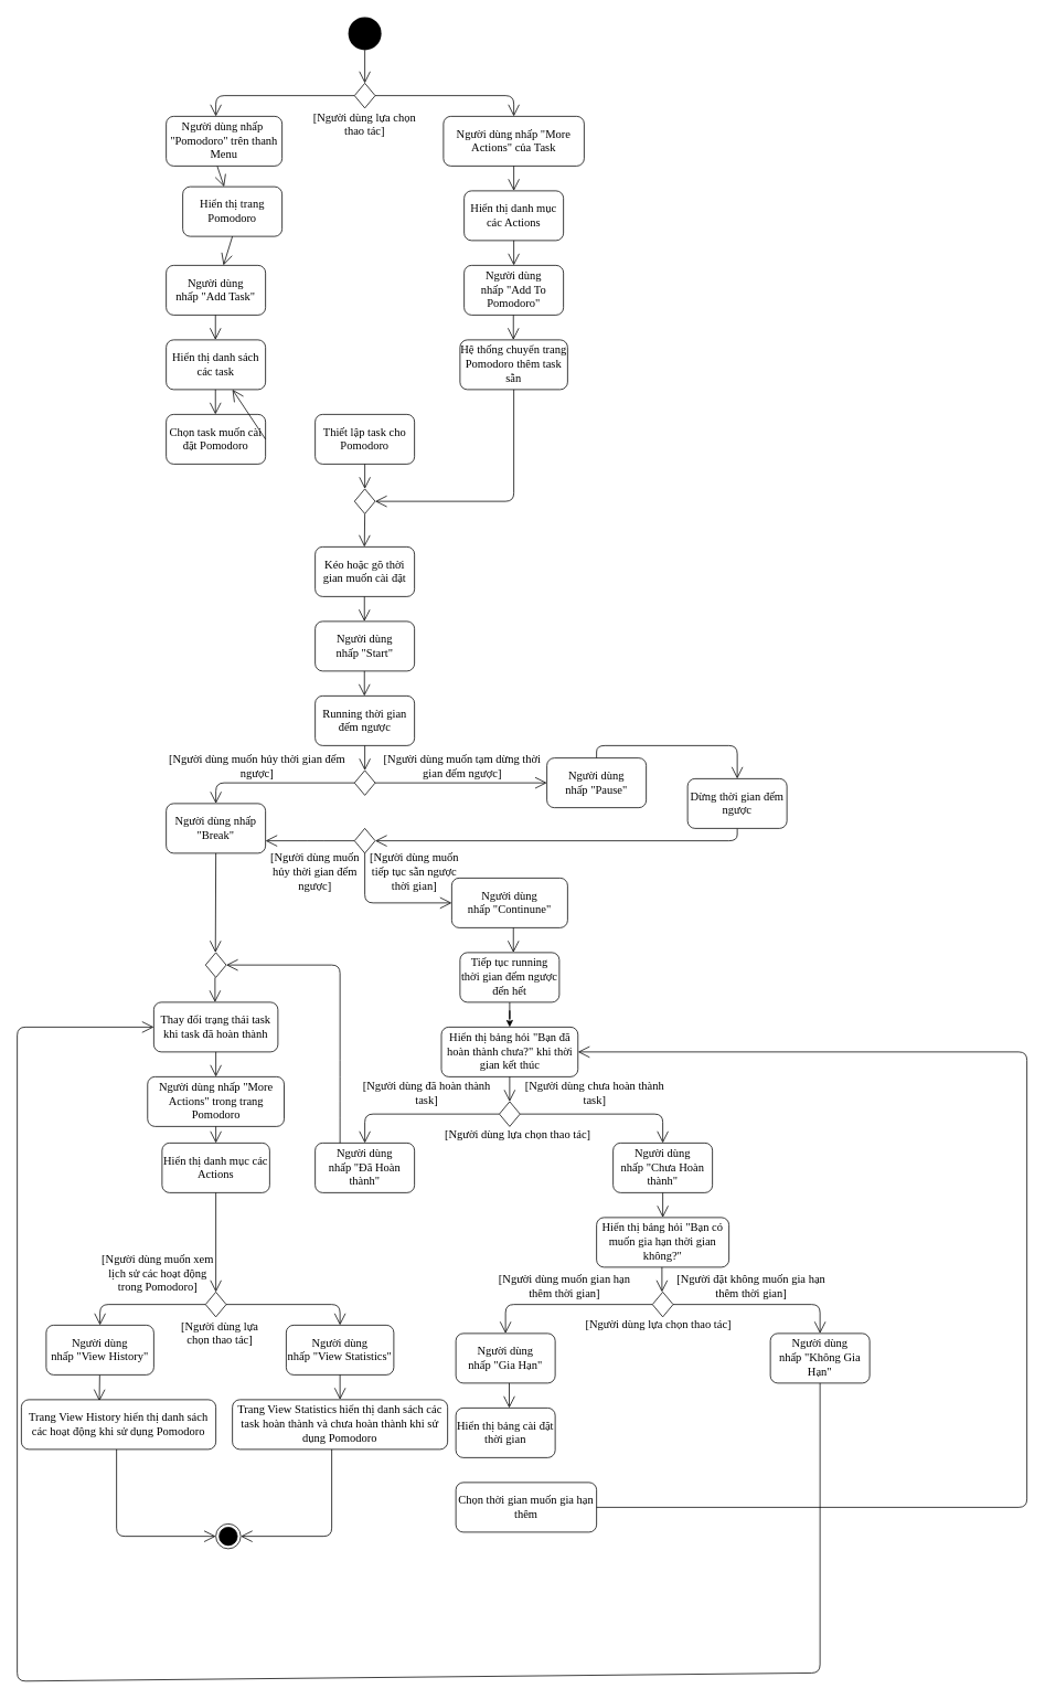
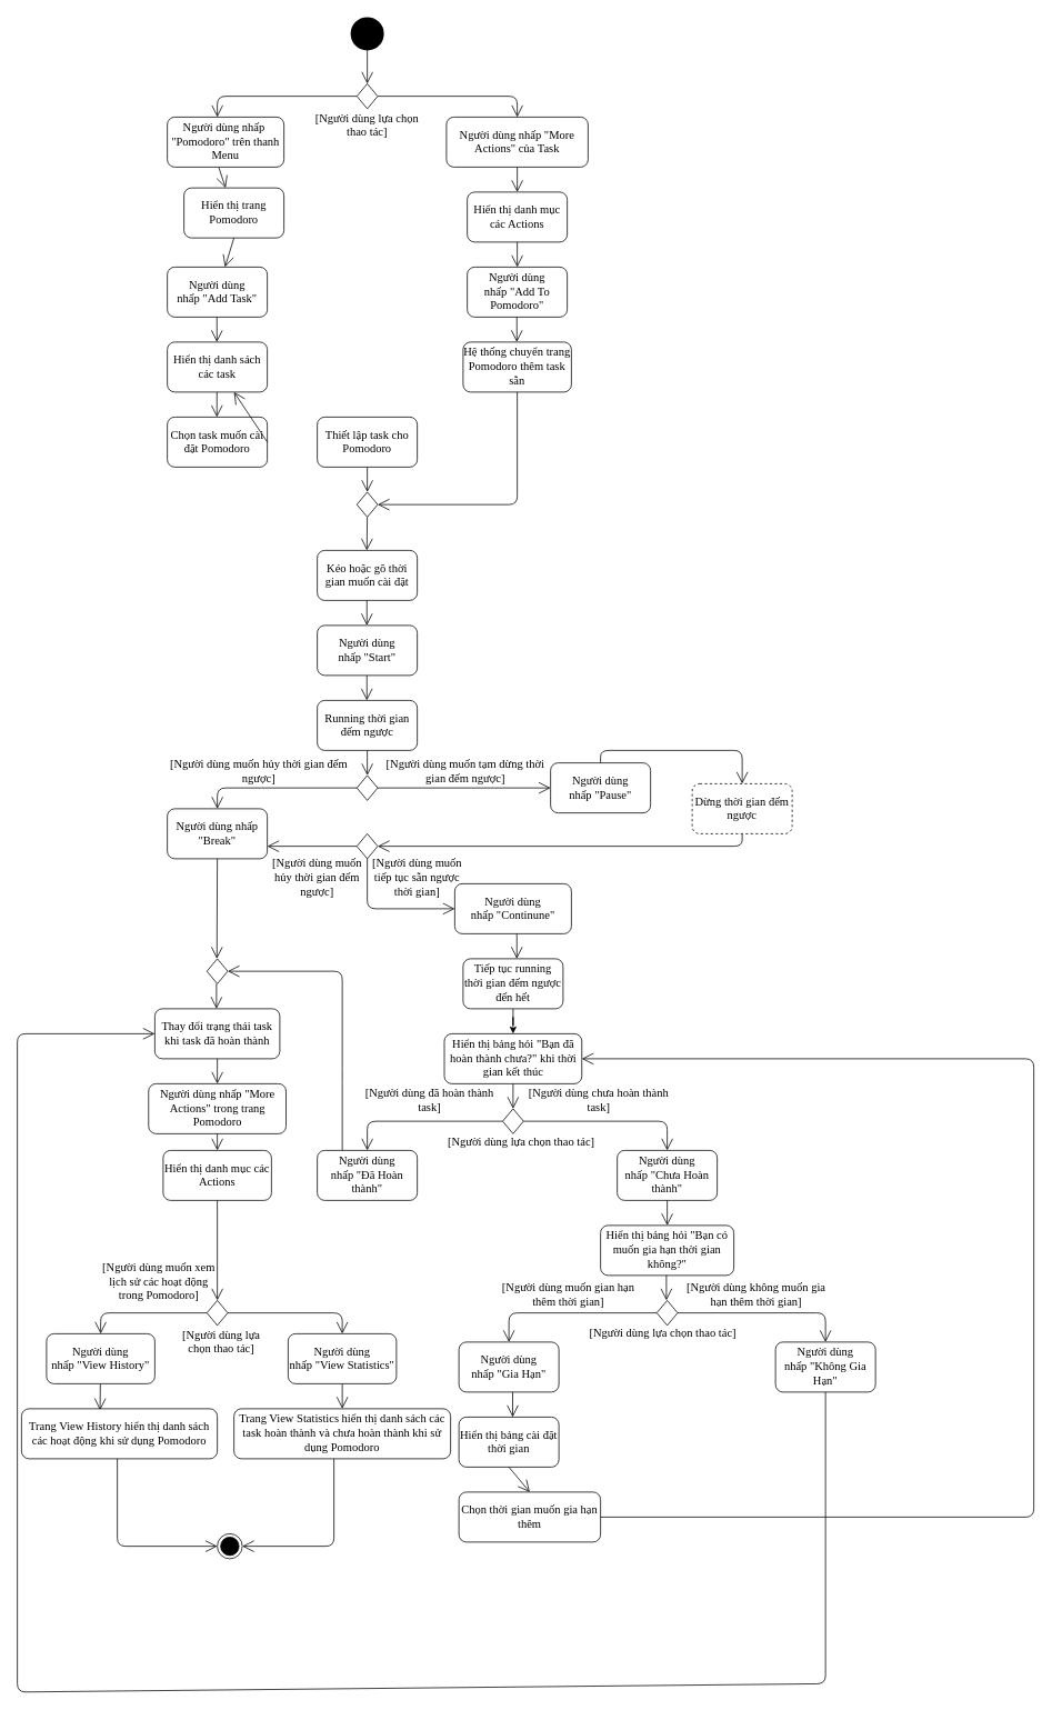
- <mxCell id="98" value="Dừng thời gian đếm ngược" style="rounded=1;whiteSpace=wrap;html=1;fontFamily=Verdana;fontSize=14;" parent="1" vertex="1"><mxGeometry x="830" y="940" width="120" height="60" as="geometry" /></mxCell>
+ <mxCell id="98" value="Dừng thời gian đếm ngược" style="rounded=1;whiteSpace=wrap;html=1;fontFamily=Verdana;fontSize=14;dashed=1;" parent="1" vertex="1"><mxGeometry x="830" y="940" width="120" height="60" as="geometry" /></mxCell>
- <mxCell id="107" value="[Người đặt không muốn gia hạn thêm thời gian]" style="text;html=1;strokeColor=none;fillColor=none;align=center;verticalAlign=middle;whiteSpace=wrap;rounded=0;fontFamily=Verdana;fontSize=14;" parent="1" vertex="1"><mxGeometry x="812.5" y="1515" width="187.5" height="75" as="geometry" /></mxCell>
+ <mxCell id="107" value="[Người dùng không muốn gia hạn thêm thời gian]" style="text;html=1;strokeColor=none;fillColor=none;align=center;verticalAlign=middle;whiteSpace=wrap;rounded=0;fontFamily=Verdana;fontSize=14;" parent="1" vertex="1"><mxGeometry x="812.5" y="1515" width="187.5" height="75" as="geometry" /></mxCell>
+ <mxCell id="75" value="" style="endArrow=open;endFill=1;endSize=12;html=1;exitX=0.5;exitY=1;exitDx=0;exitDy=0;entryX=0.5;entryY=0;entryDx=0;entryDy=0;fontFamily=Verdana;fontSize=14;" parent="1" source="72" target="74" edge="1"><mxGeometry x="790" y="1690" width="160" as="geometry"><mxPoint x="940" y="1670" as="sourcePoint" /><mxPoint x="940" y="1700" as="targetPoint" /></mxGeometry></mxCell>
